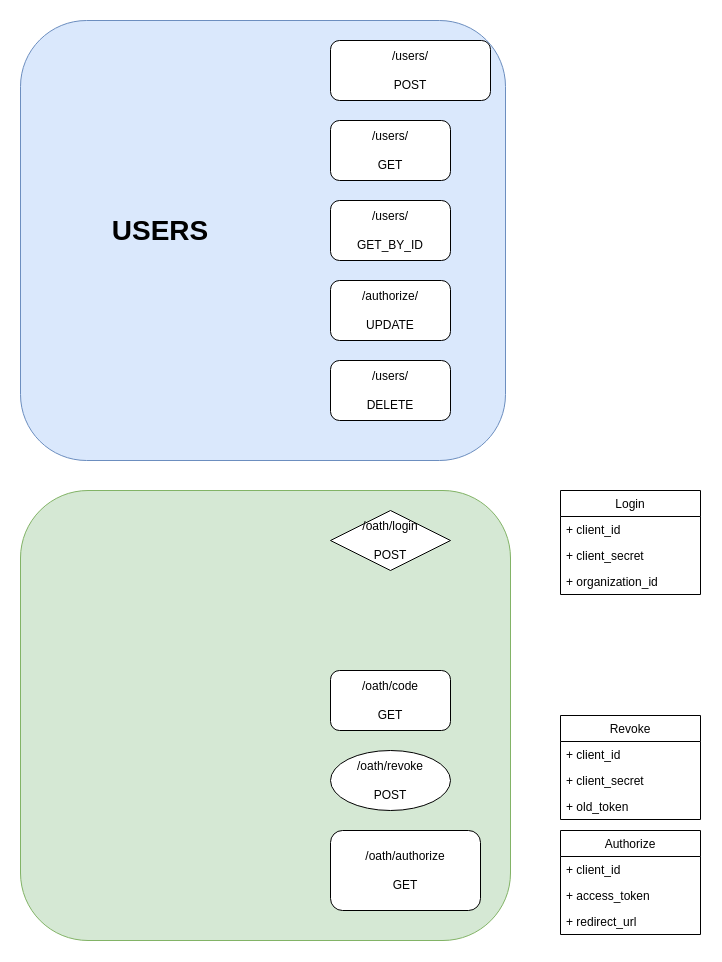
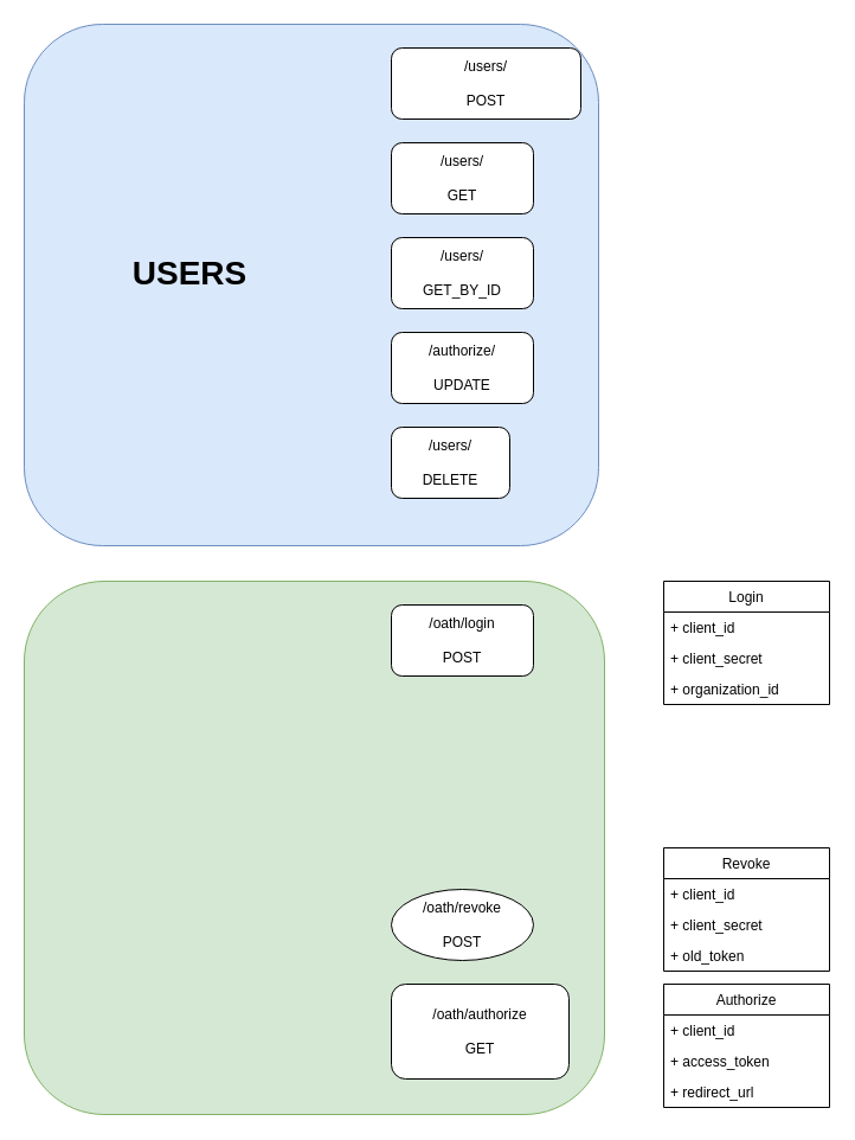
- <mxCell id="8" value="/users/&lt;br&gt;&lt;br&gt;DELETE" style="rounded=1;whiteSpace=wrap;html=1;" vertex="1" parent="1"><mxGeometry x="330" y="360" width="120" height="60" as="geometry" /></mxCell>
+ <mxCell id="8" value="/users/&lt;br&gt;&lt;br&gt;DELETE" style="rounded=1;whiteSpace=wrap;html=1;" vertex="1" parent="1"><mxGeometry x="330" y="360" width="100" height="60" as="geometry" /></mxCell>
- <mxCell id="9" value="/oath/login&lt;br&gt;&lt;br&gt;POST" style="rhombus;whiteSpace=wrap;html=1;" vertex="1" parent="1"><mxGeometry x="330" y="510" width="120" height="60" as="geometry" /></mxCell>
+ <mxCell id="9" value="/oath/login&lt;br&gt;&lt;br&gt;POST" style="rounded=1;whiteSpace=wrap;html=1;" vertex="1" parent="1"><mxGeometry x="330" y="510" width="120" height="60" as="geometry" /></mxCell>
- <mxCell id="11" value="/oath/code&lt;br&gt;&lt;br&gt;GET" style="rounded=1;whiteSpace=wrap;html=1;" vertex="1" parent="1"><mxGeometry x="330" y="670" width="120" height="60" as="geometry" /></mxCell>
